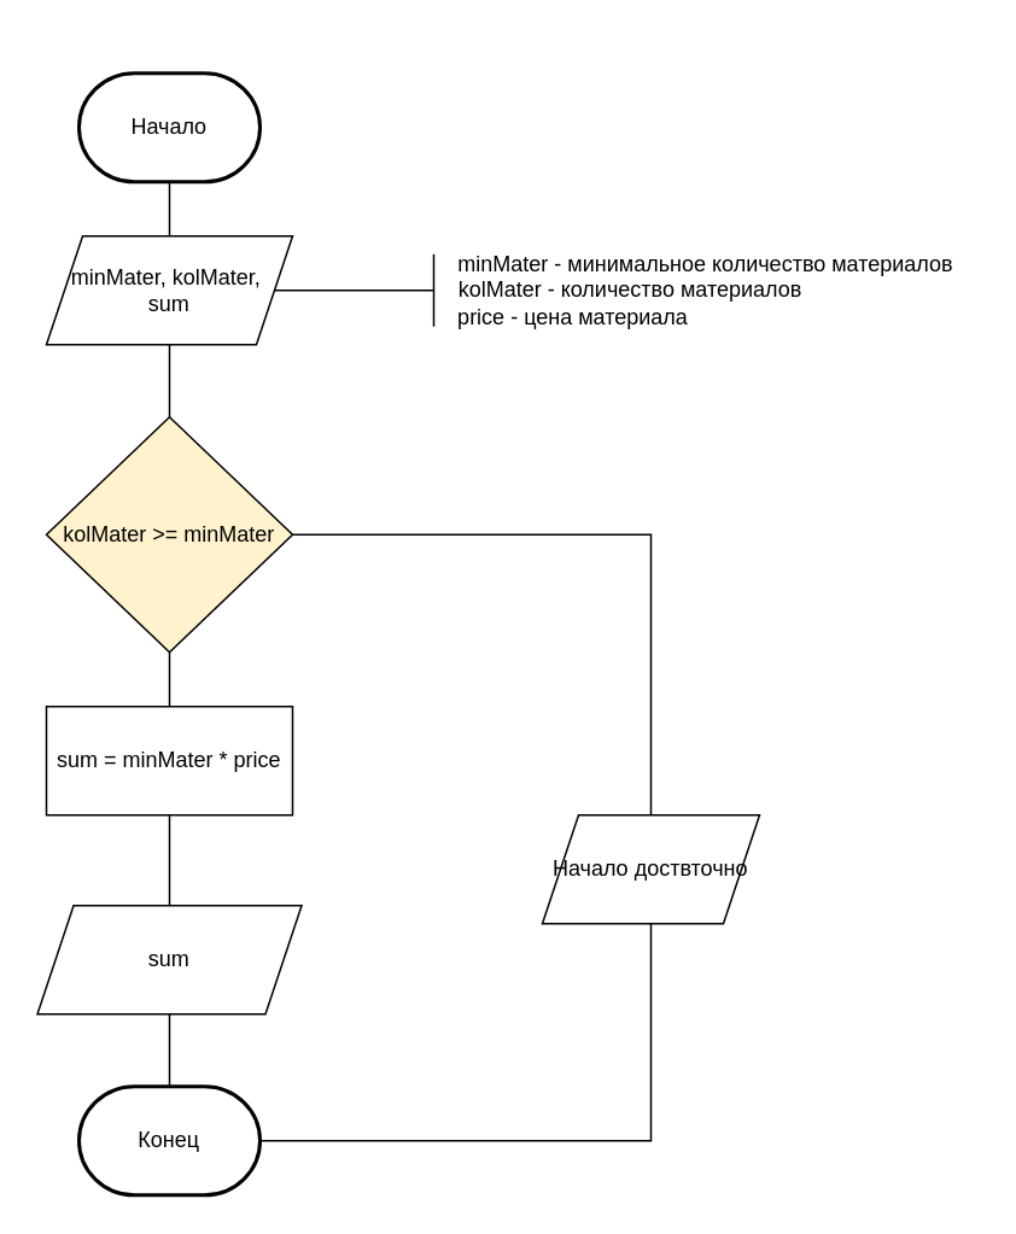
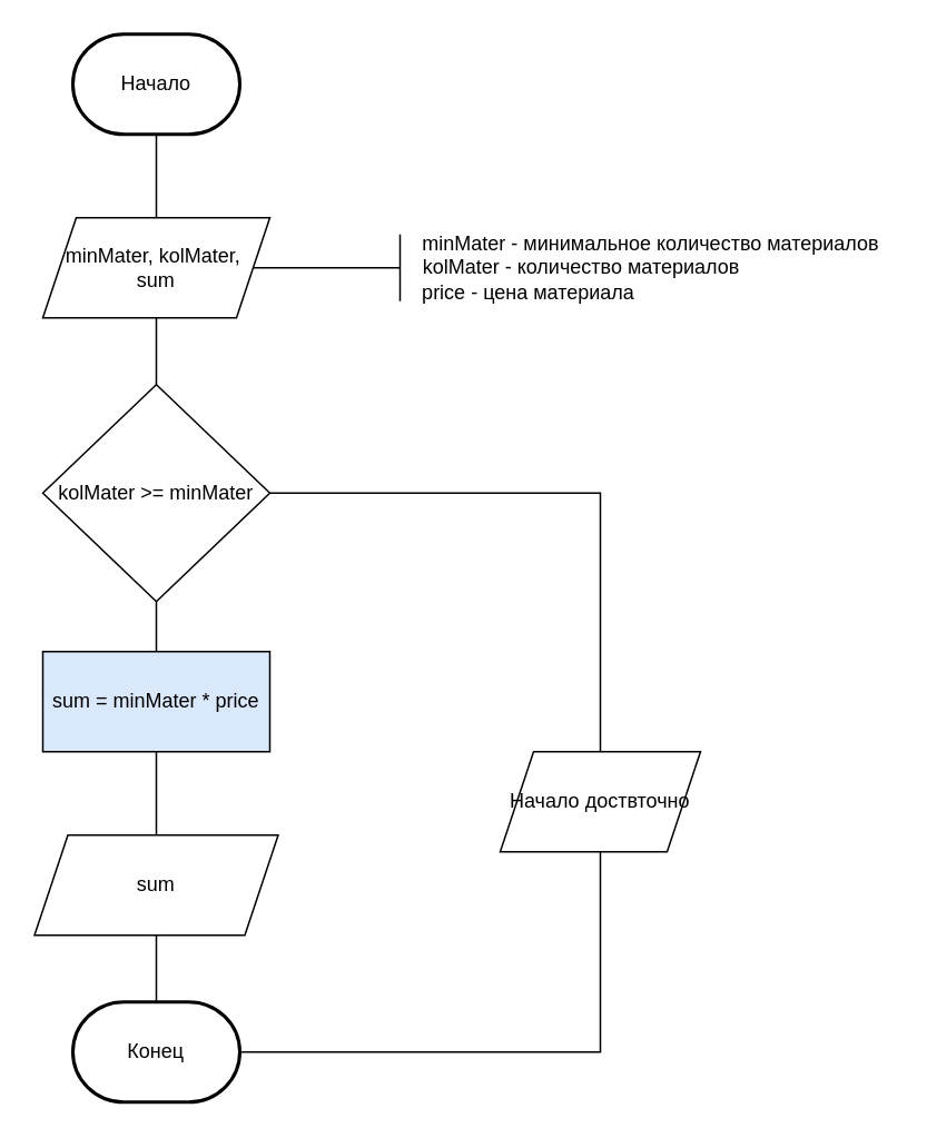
- <mxCell id="2" value="Начало" style="strokeWidth=2;html=1;shape=mxgraph.flowchart.terminator;whiteSpace=wrap;" vertex="1" parent="1"><mxGeometry x="43" y="40" width="100" height="60" as="geometry" /></mxCell>
+ <mxCell id="2" value="Начало" style="strokeWidth=2;html=1;shape=mxgraph.flowchart.terminator;whiteSpace=wrap;" vertex="1" parent="1"><mxGeometry x="43" y="20" width="100" height="60" as="geometry" /></mxCell>
- <mxCell id="8" value="kolMater &amp;gt;= minMater" style="rhombus;whiteSpace=wrap;html=1;fillColor=#fff2cc;" vertex="1" parent="1"><mxGeometry x="25" y="230" width="136" height="130" as="geometry" /></mxCell>
+ <mxCell id="8" value="kolMater &amp;gt;= minMater" style="rhombus;whiteSpace=wrap;html=1;" vertex="1" parent="1"><mxGeometry x="25" y="230" width="136" height="130" as="geometry" /></mxCell>
- <mxCell id="9" value="sum = minMater * price" style="rounded=0;whiteSpace=wrap;html=1;" vertex="1" parent="1"><mxGeometry x="25" y="390" width="136" height="60" as="geometry" /></mxCell>
+ <mxCell id="9" value="sum = minMater * price" style="rounded=0;whiteSpace=wrap;html=1;fillColor=#dae8fc;" vertex="1" parent="1"><mxGeometry x="25" y="390" width="136" height="60" as="geometry" /></mxCell>
